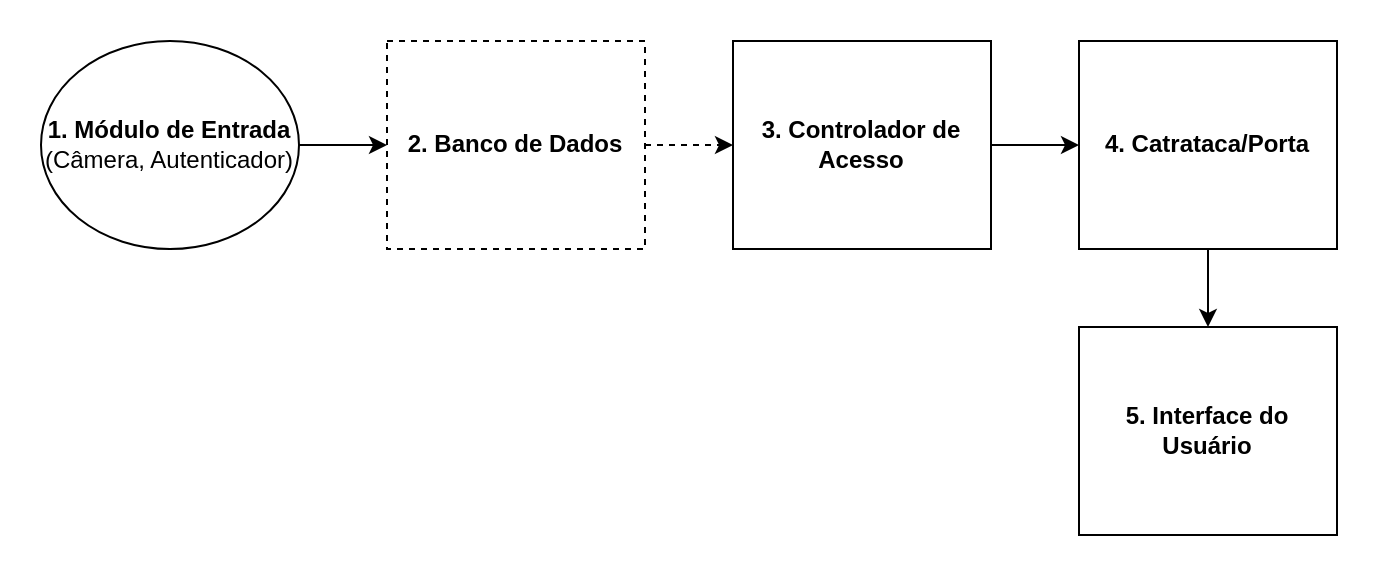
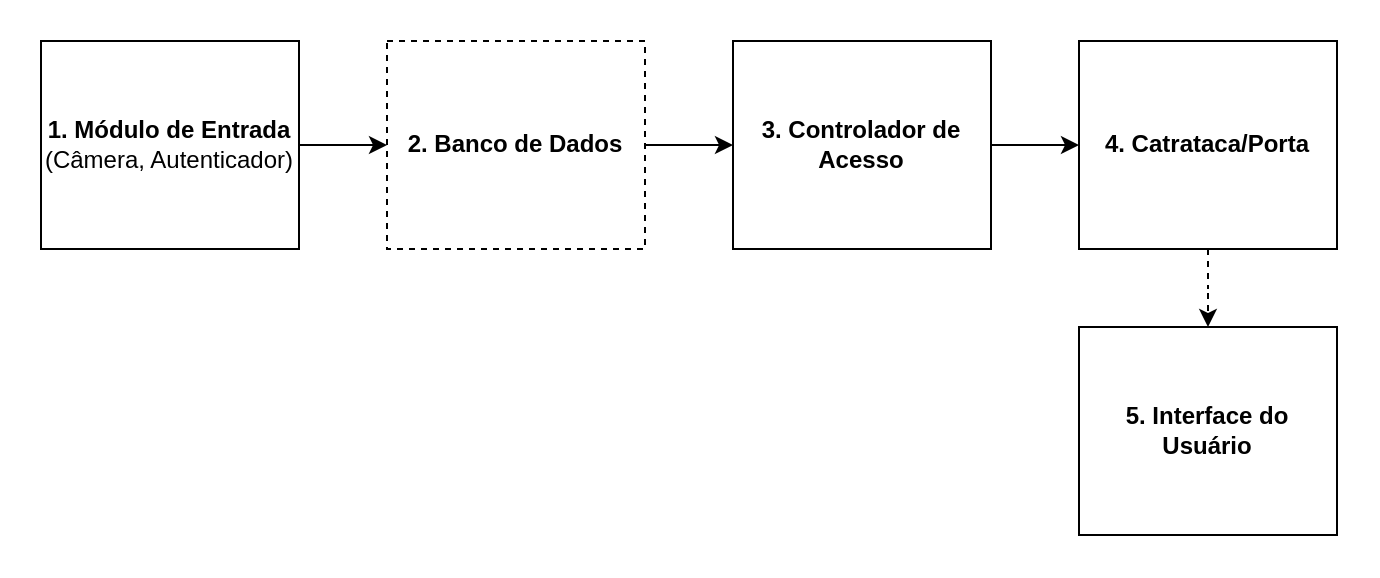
- <mxCell id="5" value="&lt;div&gt;&lt;b&gt;1. Módulo de Entrada&lt;br&gt;&lt;/b&gt;&lt;/div&gt;&lt;div&gt;(Câmera, Autenticador)&lt;/div&gt;" style="ellipse;whiteSpace=wrap;html=1;" vertex="1" parent="1"><mxGeometry x="20" y="20" width="129" height="104" as="geometry" /></mxCell>
+ <mxCell id="5" value="&lt;div&gt;&lt;b&gt;1. Módulo de Entrada&lt;br&gt;&lt;/b&gt;&lt;/div&gt;&lt;div&gt;(Câmera, Autenticador)&lt;/div&gt;" style="rounded=0;whiteSpace=wrap;html=1;" vertex="1" parent="1"><mxGeometry x="20" y="20" width="129" height="104" as="geometry" /></mxCell>
- <mxCell id="2" value="" style="edgeStyle=orthogonalEdgeStyle;rounded=0;orthogonalLoop=1;jettySize=auto;html=1;dashed=1;" edge="1" parent="1" source="3" target="7"><mxGeometry relative="1" as="geometry" /></mxCell>
+ <mxCell id="2" value="" style="edgeStyle=orthogonalEdgeStyle;rounded=0;orthogonalLoop=1;jettySize=auto;html=1;" edge="1" parent="1" source="3" target="7"><mxGeometry relative="1" as="geometry" /></mxCell>
- <mxCell id="8" value="" style="edgeStyle=orthogonalEdgeStyle;rounded=0;orthogonalLoop=1;jettySize=auto;html=1;" edge="1" parent="1" source="9" target="10"><mxGeometry relative="1" as="geometry" /></mxCell>
+ <mxCell id="8" value="" style="edgeStyle=orthogonalEdgeStyle;rounded=0;orthogonalLoop=1;jettySize=auto;html=1;dashed=1;" edge="1" parent="1" source="9" target="10"><mxGeometry relative="1" as="geometry" /></mxCell>
